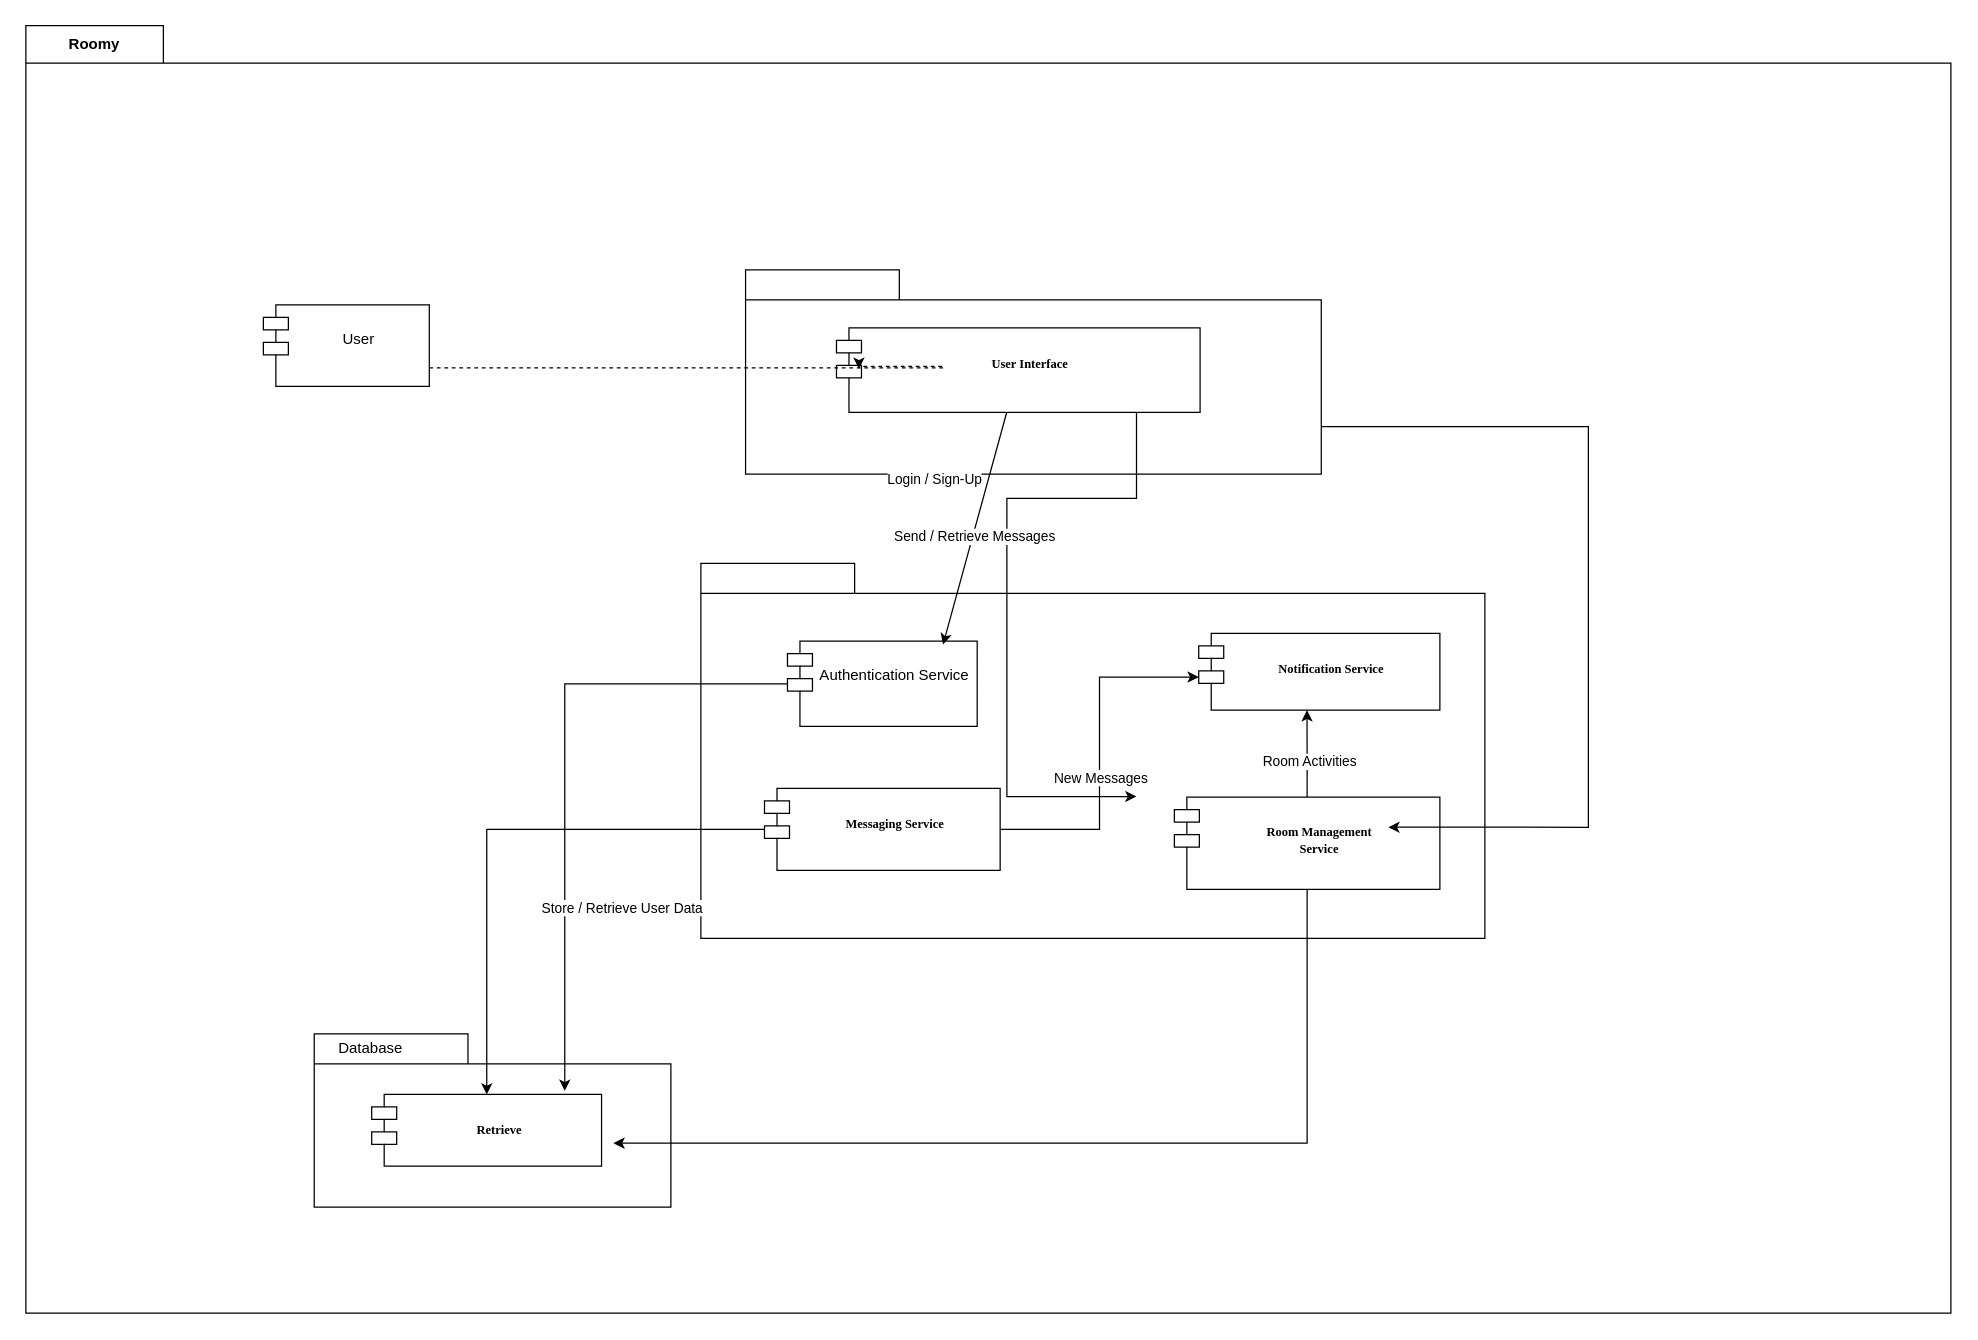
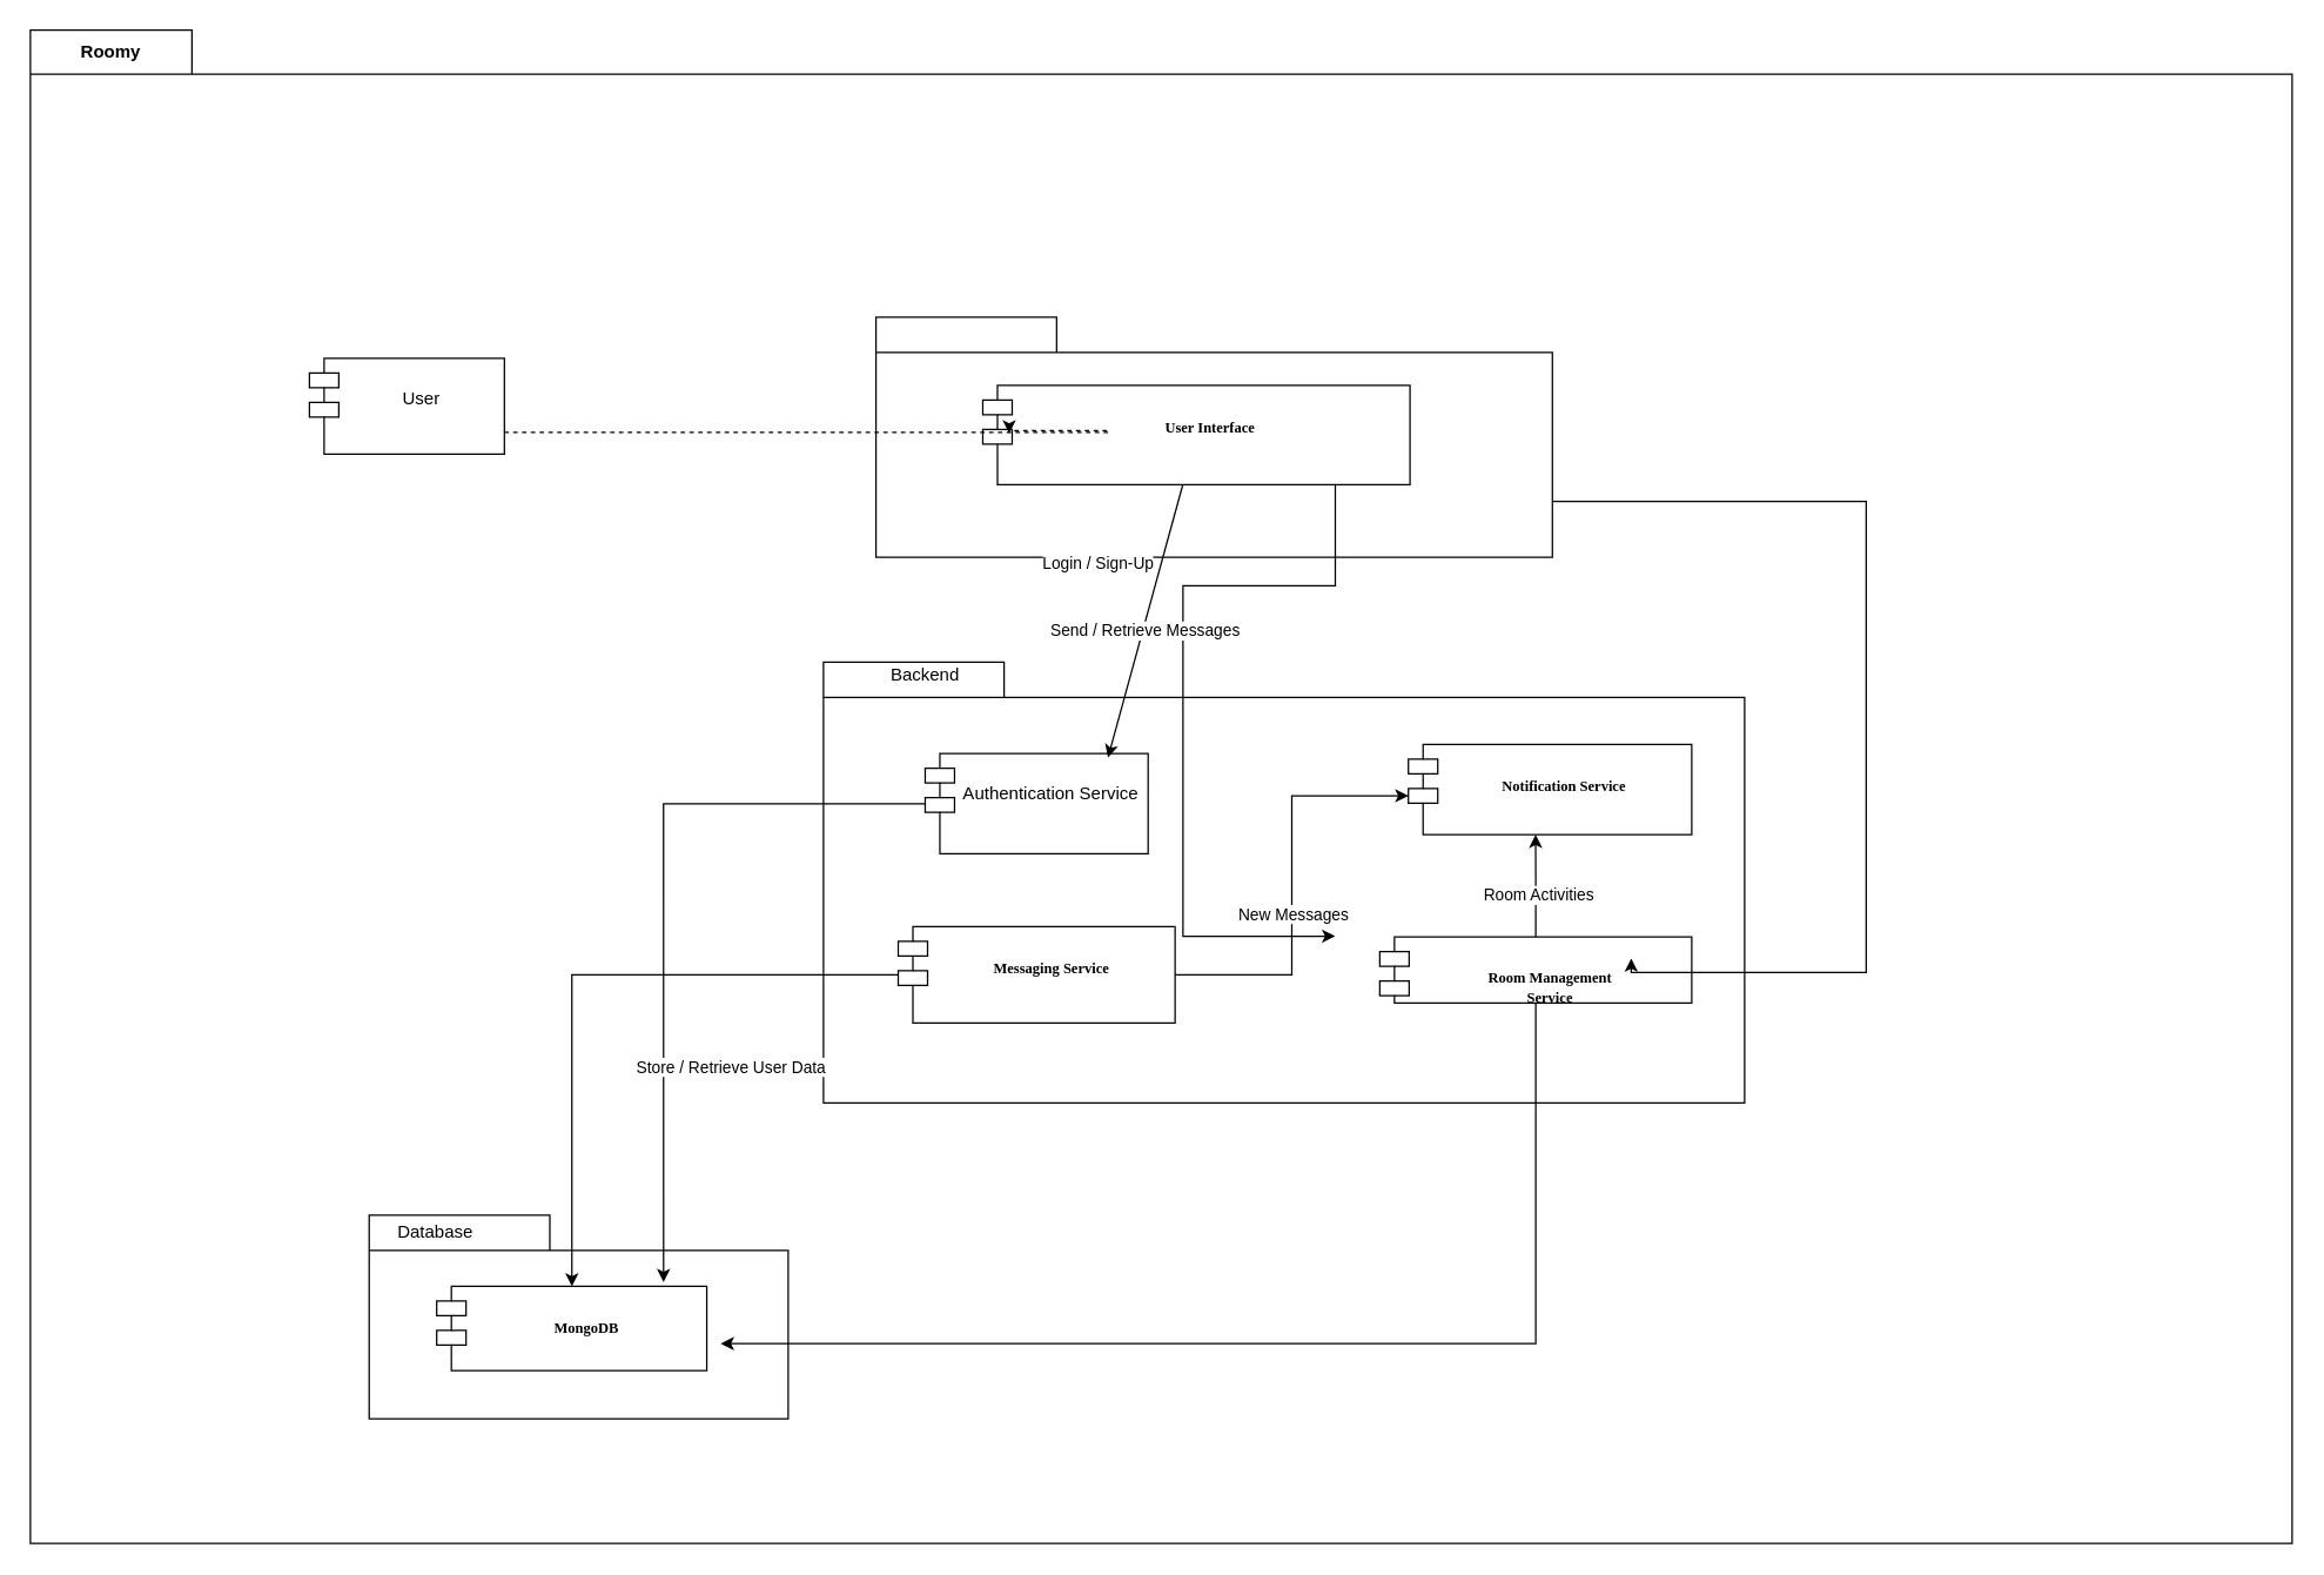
+ <mxCell id="17" value="Backend" style="text;html=1;align=center;verticalAlign=middle;whiteSpace=wrap;rounded=0;" vertex="1" parent="11"><mxGeometry x="27.706" width="83.118" height="16.949" as="geometry" /></mxCell>
- <mxCell id="15" value="&lt;div&gt;&lt;span style=&quot;font-family: Verdana; font-size: 10px; font-weight: 700; text-wrap: nowrap;&quot;&gt;&lt;br&gt;&lt;/span&gt;&lt;/div&gt;&lt;span style=&quot;font-family: Verdana; font-size: 10px; font-weight: 700; text-wrap: nowrap;&quot;&gt;Room Management&lt;/span&gt;&lt;div style=&quot;font-family: Verdana; font-size: 10px; font-weight: 700; text-wrap: nowrap;&quot;&gt;Service&lt;/div&gt;" style="shape=module;align=left;spacingLeft=20;align=center;verticalAlign=top;whiteSpace=wrap;html=1;" vertex="1" parent="11"><mxGeometry x="378.787" y="186.873" width="212.414" height="73.886" as="geometry" /></mxCell>
+ <mxCell id="15" value="&lt;div&gt;&lt;span style=&quot;font-family: Verdana; font-size: 10px; font-weight: 700; text-wrap: nowrap;&quot;&gt;&lt;br&gt;&lt;/span&gt;&lt;/div&gt;&lt;span style=&quot;font-family: Verdana; font-size: 10px; font-weight: 700; text-wrap: nowrap;&quot;&gt;Room Management&lt;/span&gt;&lt;div style=&quot;font-family: Verdana; font-size: 10px; font-weight: 700; text-wrap: nowrap;&quot;&gt;Service&lt;/div&gt;" style="shape=module;align=left;spacingLeft=20;align=center;verticalAlign=top;whiteSpace=wrap;html=1;" vertex="1" parent="11"><mxGeometry x="378.787" y="186.873" width="212.414" height="45" as="geometry" /></mxCell>
- <mxCell id="26" value="&lt;div&gt;&lt;font face=&quot;Verdana&quot;&gt;&lt;span style=&quot;font-size: 10px; text-wrap: nowrap;&quot;&gt;&lt;b&gt;&lt;br&gt;&lt;/b&gt;&lt;/span&gt;&lt;/font&gt;&lt;/div&gt;&lt;font face=&quot;Verdana&quot;&gt;&lt;span style=&quot;font-size: 10px; text-wrap: nowrap;&quot;&gt;&lt;b&gt;Retrieve&lt;/b&gt;&lt;/span&gt;&lt;/font&gt;" style="shape=module;align=left;spacingLeft=20;align=center;verticalAlign=top;whiteSpace=wrap;html=1;" vertex="1" parent="24"><mxGeometry x="30.65" y="48.536" width="183.897" height="57.351" as="geometry" /></mxCell>
+ <mxCell id="26" value="&lt;div&gt;&lt;font face=&quot;Verdana&quot;&gt;&lt;span style=&quot;font-size: 10px; text-wrap: nowrap;&quot;&gt;&lt;b&gt;&lt;br&gt;&lt;/b&gt;&lt;/span&gt;&lt;/font&gt;&lt;/div&gt;&lt;font face=&quot;Verdana&quot;&gt;&lt;span style=&quot;font-size: 10px; text-wrap: nowrap;&quot;&gt;&lt;b&gt;MongoDB&lt;/b&gt;&lt;/span&gt;&lt;/font&gt;" style="shape=module;align=left;spacingLeft=20;align=center;verticalAlign=top;whiteSpace=wrap;html=1;" vertex="1" parent="24"><mxGeometry x="30.65" y="48.536" width="183.897" height="57.351" as="geometry" /></mxCell>
